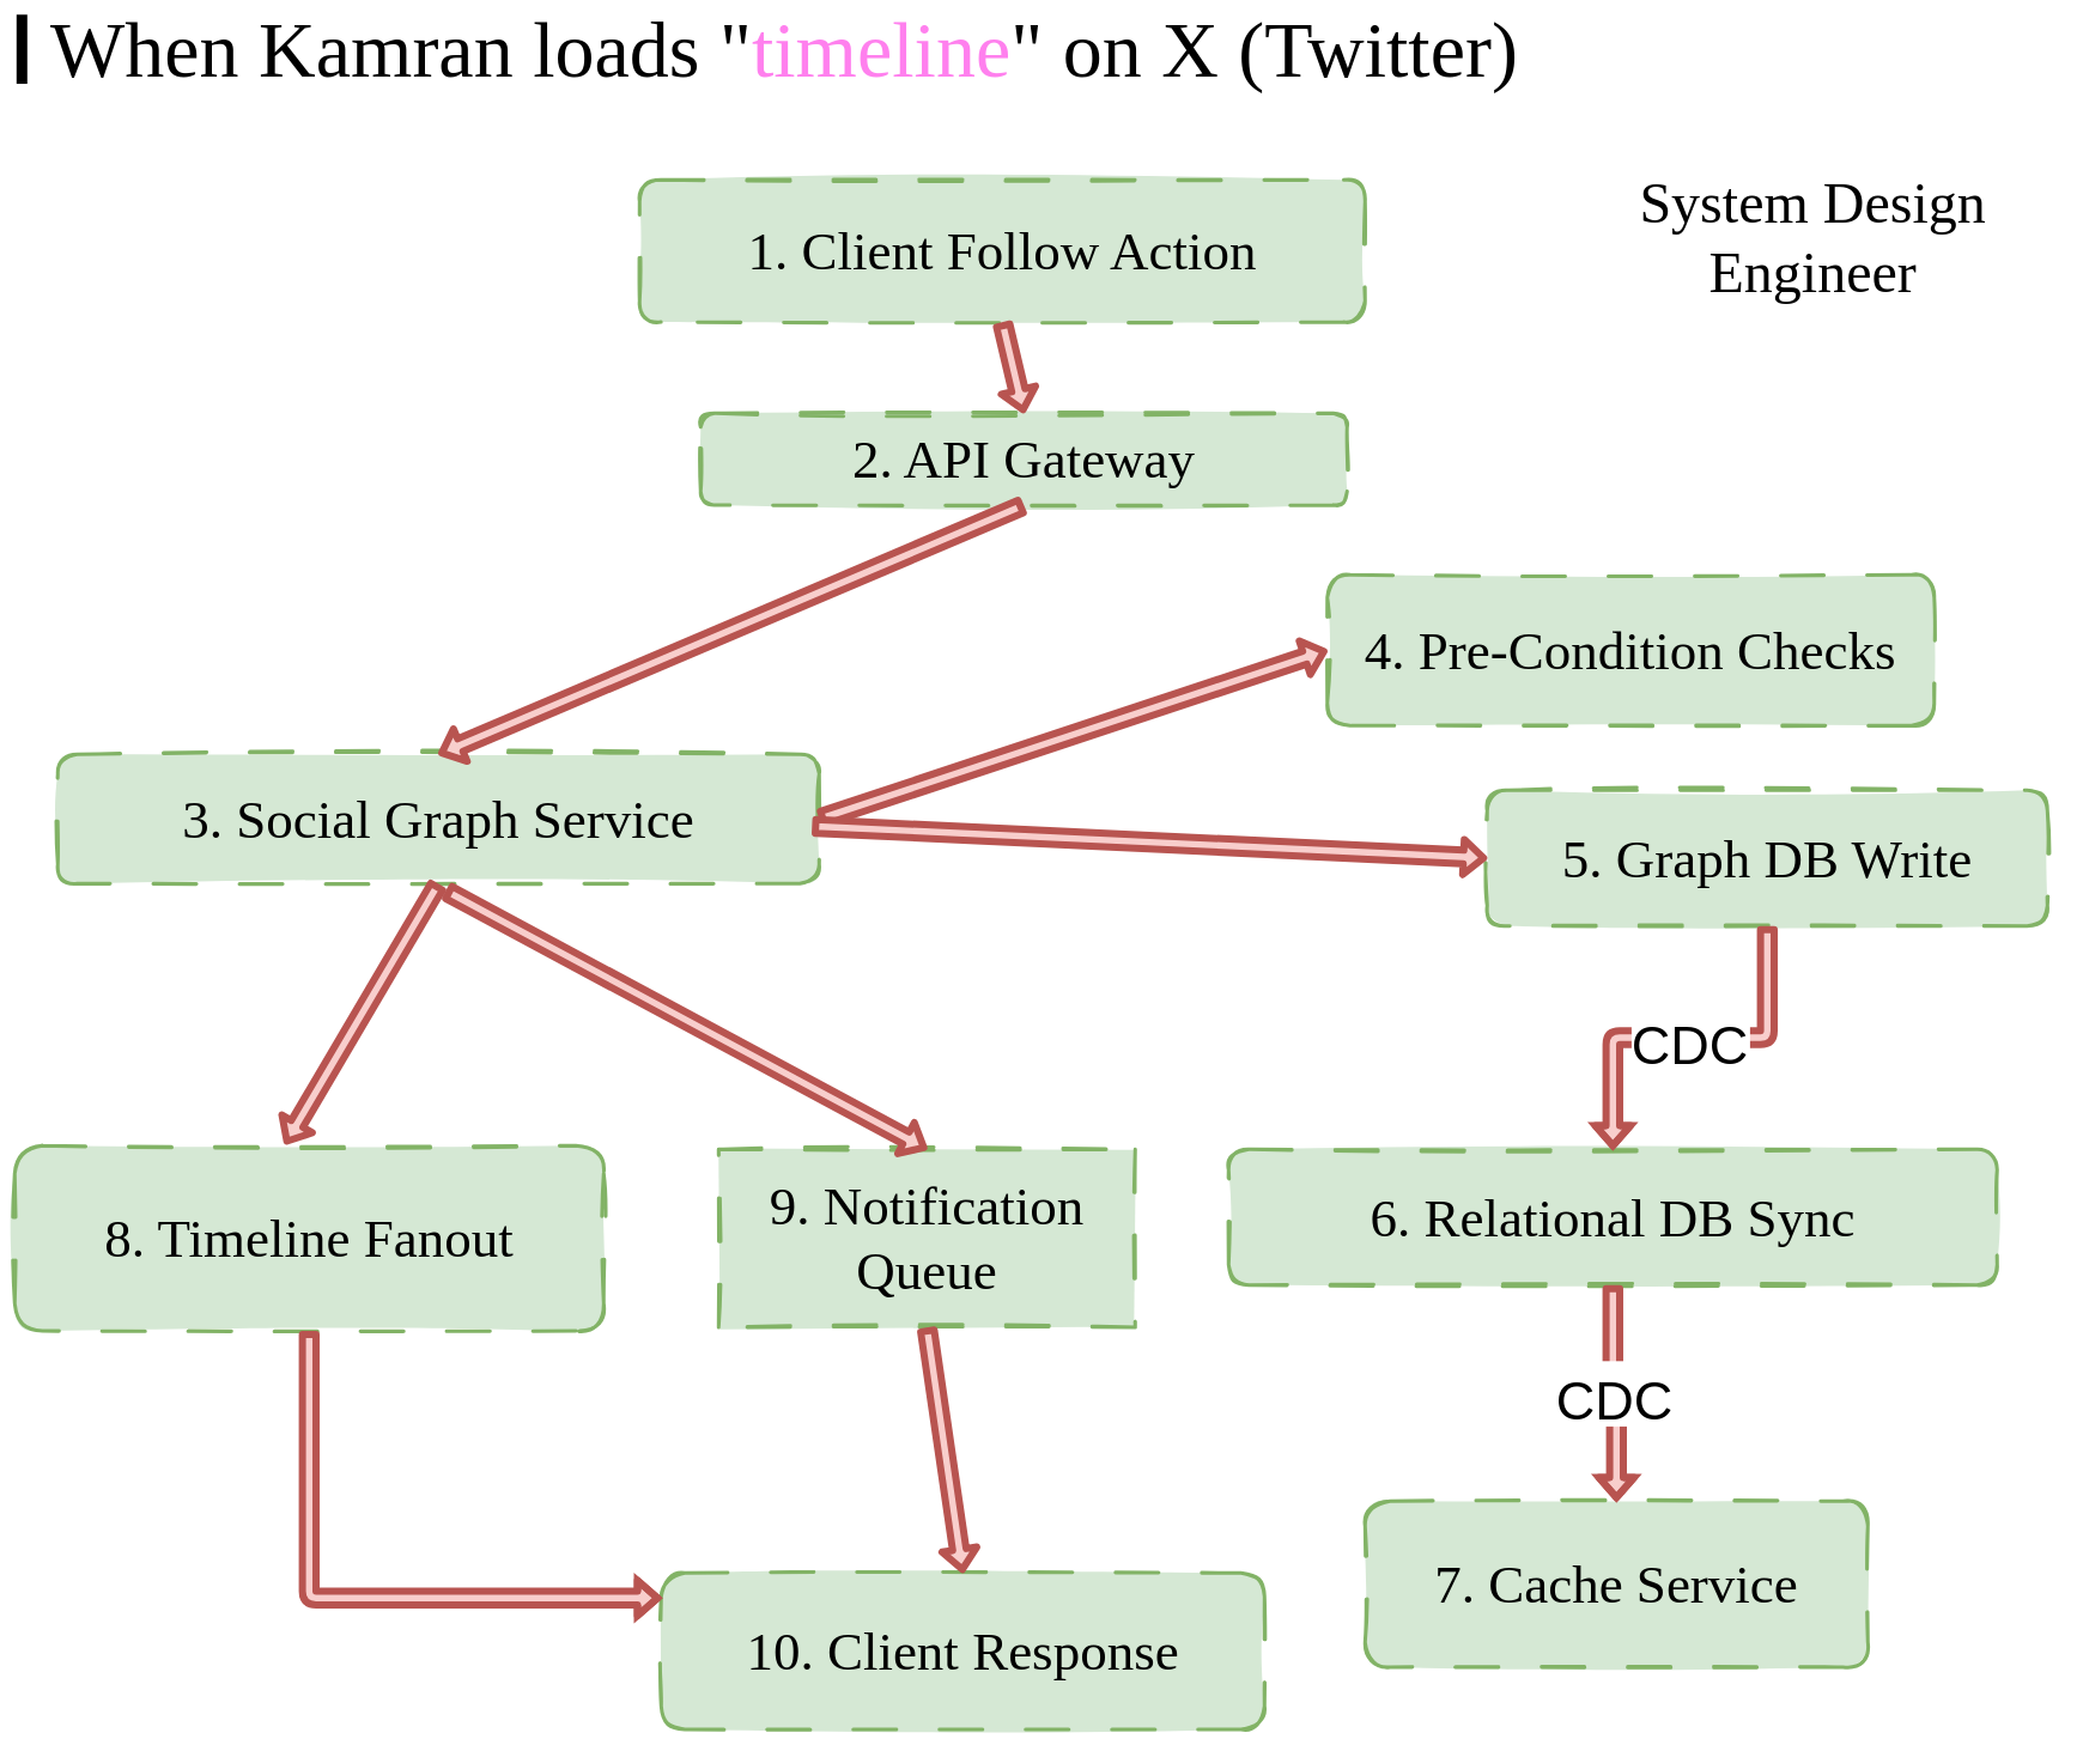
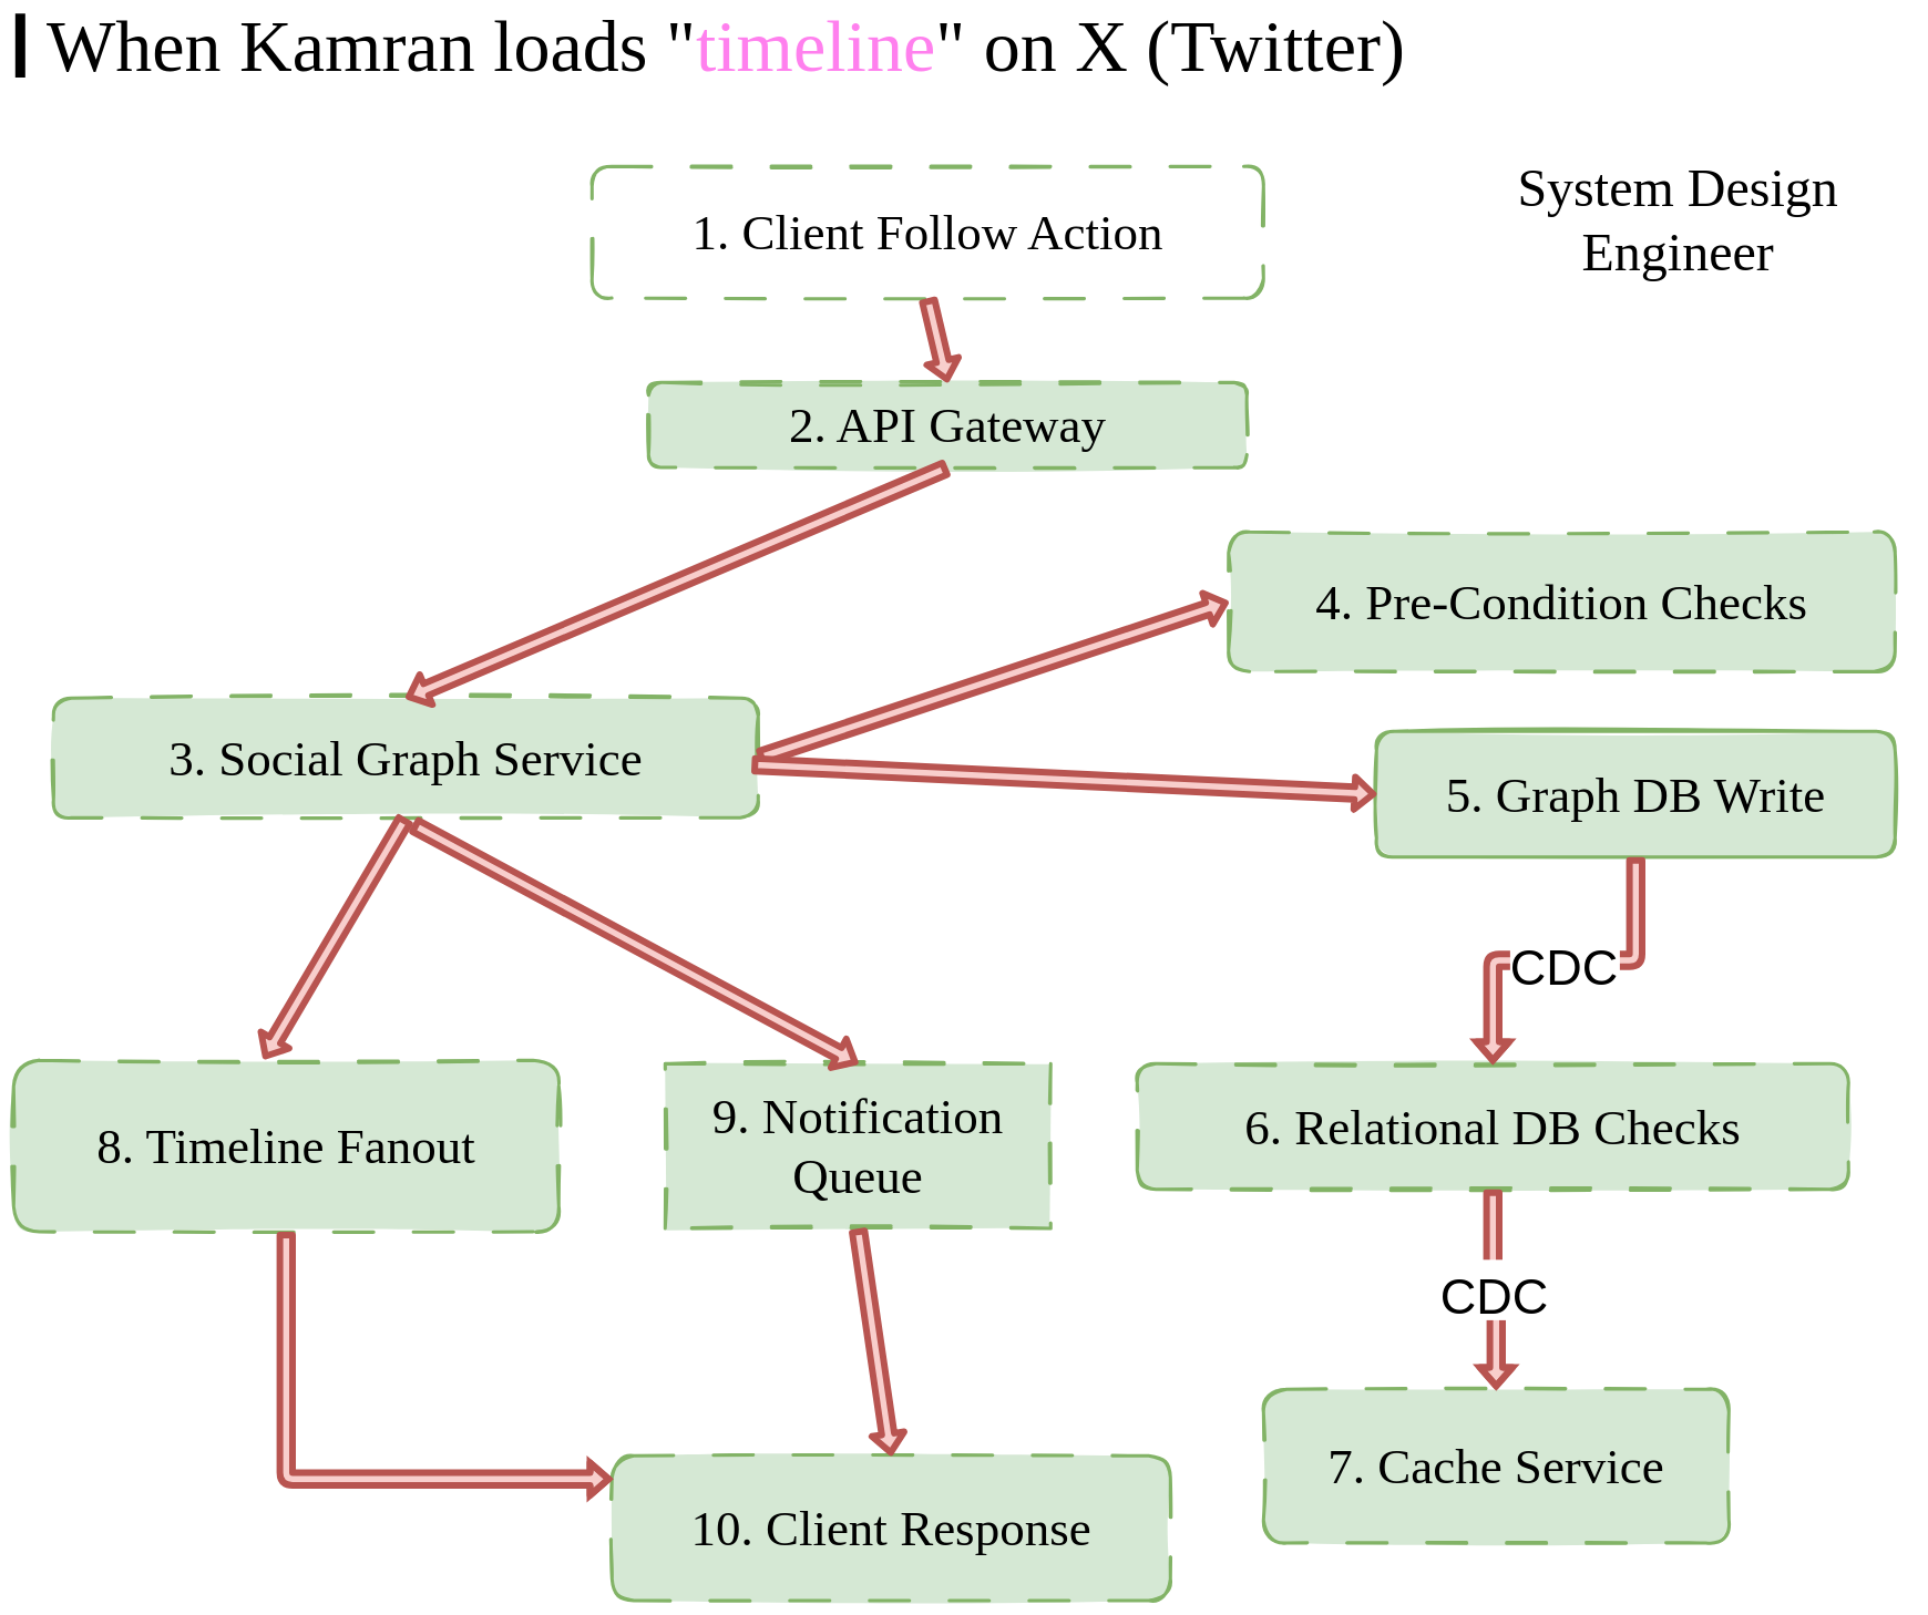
- <mxCell id="5" value="1. Client Follow Action" style="whiteSpace=wrap;strokeWidth=5;dashed=1;dashPattern=12 12;rounded=1;sketch=1;curveFitting=1;jiggle=2;fillColor=#d5e8d4;strokeColor=#82b366;fillStyle=solid;fontSize=75;fontFamily=Gloria Hallelujah;fontSource=https%3A%2F%2Ffonts.googleapis.com%2Fcss%3Ffamily%3DGloria%2BHallelujah;" vertex="1" parent="1"><mxGeometry x="890" y="250" width="1010" height="198" as="geometry" /></mxCell>
+ <mxCell id="5" value="1. Client Follow Action" style="whiteSpace=wrap;strokeWidth=5;dashed=1;dashPattern=12 12;rounded=1;sketch=1;curveFitting=1;jiggle=2;fillColor=#ffffff;strokeColor=#82b366;fillStyle=solid;fontSize=75;fontFamily=Gloria Hallelujah;fontSource=https%3A%2F%2Ffonts.googleapis.com%2Fcss%3Ffamily%3DGloria%2BHallelujah;" vertex="1" parent="1"><mxGeometry x="890" y="250" width="1010" height="198" as="geometry" /></mxCell>
- <mxCell id="8" value="4. Pre-Condition Checks" style="whiteSpace=wrap;strokeWidth=5;rounded=1;dashed=1;dashPattern=12 12;sketch=1;jiggle=2;fillStyle=solid;curveFitting=1;strokeColor=#82b366;align=center;verticalAlign=middle;fontFamily=Gloria Hallelujah;fontSize=75;fontColor=default;fillColor=#d5e8d4;fontSource=https%3A%2F%2Ffonts.googleapis.com%2Fcss%3Ffamily%3DGloria%2BHallelujah;" vertex="1" parent="1"><mxGeometry x="1847.42" y="800" width="845" height="210" as="geometry" /></mxCell>
+ <mxCell id="8" value="4. Pre-Condition Checks" style="whiteSpace=wrap;strokeWidth=5;rounded=1;dashed=1;dashPattern=12 12;sketch=1;jiggle=2;fillStyle=solid;curveFitting=1;strokeColor=#82b366;align=center;verticalAlign=middle;fontFamily=Gloria Hallelujah;fontSize=75;fontColor=default;fillColor=#d5e8d4;fontSource=https%3A%2F%2Ffonts.googleapis.com%2Fcss%3Ffamily%3DGloria%2BHallelujah;" vertex="1" parent="1"><mxGeometry x="1847.42" y="800" width="1002.58" height="210" as="geometry" /></mxCell>
- <mxCell id="9" value="5. Graph DB Write" style="whiteSpace=wrap;strokeWidth=5;rounded=1;dashed=1;dashPattern=12 12;sketch=1;jiggle=2;fillStyle=solid;curveFitting=1;strokeColor=#82b366;align=center;verticalAlign=middle;fontFamily=Gloria Hallelujah;fontSize=75;fontColor=default;fillColor=#d5e8d4;fontSource=https%3A%2F%2Ffonts.googleapis.com%2Fcss%3Ffamily%3DGloria%2BHallelujah;" vertex="1" parent="1"><mxGeometry x="2070" y="1100" width="780" height="189" as="geometry" /></mxCell>
+ <mxCell id="9" value="5. Graph DB Write" style="whiteSpace=wrap;strokeWidth=5;rounded=1;dashed=0;dashPattern=12 12;sketch=1;jiggle=2;fillStyle=solid;curveFitting=1;strokeColor=#82b366;align=center;verticalAlign=middle;fontFamily=Gloria Hallelujah;fontSize=75;fontColor=default;fillColor=#d5e8d4;fontSource=https%3A%2F%2Ffonts.googleapis.com%2Fcss%3Ffamily%3DGloria%2BHallelujah;" vertex="1" parent="1"><mxGeometry x="2070" y="1100" width="780" height="189" as="geometry" /></mxCell>
- <mxCell id="10" value="6. Relational DB Sync" style="whiteSpace=wrap;strokeWidth=5;rounded=1;dashed=1;dashPattern=12 12;sketch=1;jiggle=2;fillStyle=solid;curveFitting=1;strokeColor=#82b366;align=center;verticalAlign=middle;fontFamily=Gloria Hallelujah;fontSize=75;fontColor=default;fillColor=#d5e8d4;fontSource=https%3A%2F%2Ffonts.googleapis.com%2Fcss%3Ffamily%3DGloria%2BHallelujah;" vertex="1" parent="1"><mxGeometry x="1710" y="1600" width="1070" height="189" as="geometry" /></mxCell>
+ <mxCell id="10" value="6. Relational DB Checks" style="whiteSpace=wrap;strokeWidth=5;rounded=1;dashed=1;dashPattern=12 12;sketch=1;jiggle=2;fillStyle=solid;curveFitting=1;strokeColor=#82b366;align=center;verticalAlign=middle;fontFamily=Gloria Hallelujah;fontSize=75;fontColor=default;fillColor=#d5e8d4;fontSource=https%3A%2F%2Ffonts.googleapis.com%2Fcss%3Ffamily%3DGloria%2BHallelujah;" vertex="1" parent="1"><mxGeometry x="1710" y="1600" width="1070" height="189" as="geometry" /></mxCell>
